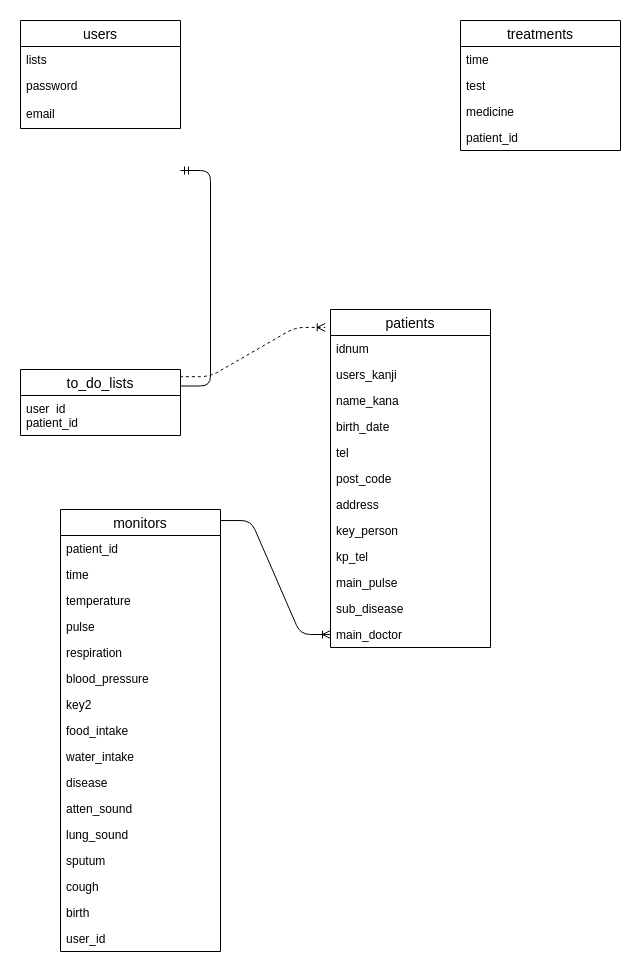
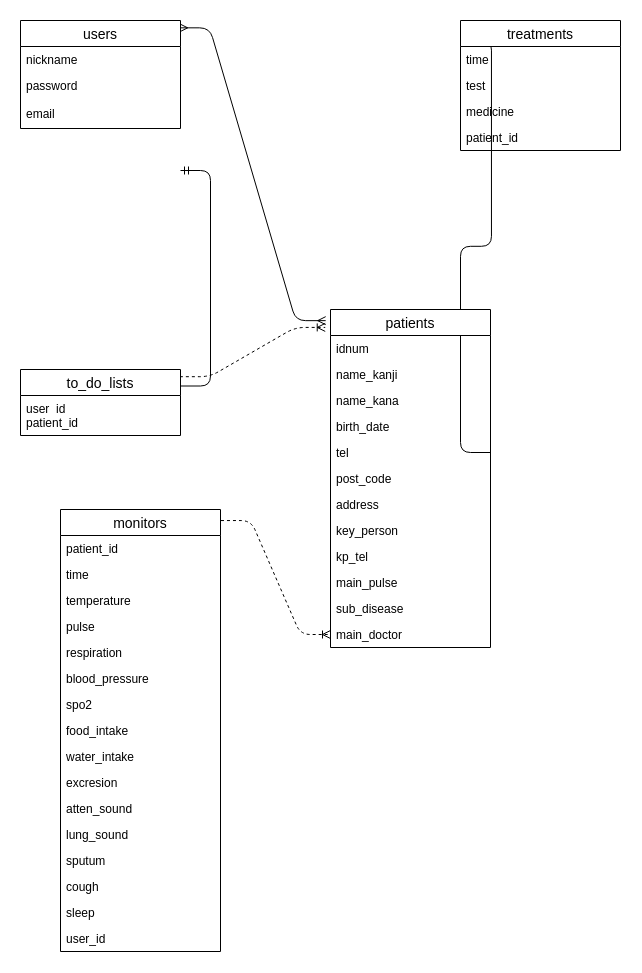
- <mxCell id="12" value="lists" style="text;strokeColor=none;fillColor=none;spacingLeft=4;spacingRight=4;overflow=hidden;rotatable=0;points=[[0,0.5],[1,0.5]];portConstraint=eastwest;fontSize=12;" parent="11" vertex="1"><mxGeometry y="26" width="160" height="26" as="geometry" /></mxCell>
+ <mxCell id="12" value="nickname" style="text;strokeColor=none;fillColor=none;spacingLeft=4;spacingRight=4;overflow=hidden;rotatable=0;points=[[0,0.5],[1,0.5]];portConstraint=eastwest;fontSize=12;" parent="11" vertex="1"><mxGeometry y="26" width="160" height="26" as="geometry" /></mxCell>
+ <mxCell id="4" value="" style="edgeStyle=entityRelationEdgeStyle;fontSize=12;html=1;endArrow=ERmany;startArrow=ERmany;exitX=0.995;exitY=0.068;exitDx=0;exitDy=0;exitPerimeter=0;entryX=-0.03;entryY=0.033;entryDx=0;entryDy=0;entryPerimeter=0;" parent="1" source="11" target="32" edge="1"><mxGeometry width="100" height="100" relative="1" as="geometry"><mxPoint x="100" y="39" as="sourcePoint" /><mxPoint x="236" y="139" as="targetPoint" /></mxGeometry></mxCell>
+ <mxCell id="2" value="" style="edgeStyle=entityRelationEdgeStyle;fontSize=12;html=1;endArrow=ERoneToMany;exitX=1;exitY=0.5;exitDx=0;exitDy=0;entryX=0.006;entryY=0.151;entryDx=0;entryDy=0;entryPerimeter=0;" parent="1" source="37" target="6" edge="1"><mxGeometry width="100" height="100" relative="1" as="geometry"><mxPoint x="430" y="319" as="sourcePoint" /><mxPoint x="530" y="219" as="targetPoint" /></mxGeometry></mxCell>
- <mxCell id="34" value="users_kanji&#10;" style="text;strokeColor=none;fillColor=none;spacingLeft=4;spacingRight=4;overflow=hidden;rotatable=0;points=[[0,0.5],[1,0.5]];portConstraint=eastwest;fontSize=12;" parent="32" vertex="1"><mxGeometry y="52" width="160" height="26" as="geometry" /></mxCell>
+ <mxCell id="34" value="name_kanji&#10;" style="text;strokeColor=none;fillColor=none;spacingLeft=4;spacingRight=4;overflow=hidden;rotatable=0;points=[[0,0.5],[1,0.5]];portConstraint=eastwest;fontSize=12;" parent="32" vertex="1"><mxGeometry y="52" width="160" height="26" as="geometry" /></mxCell>
- <mxCell id="3" value="" style="edgeStyle=entityRelationEdgeStyle;fontSize=12;html=1;endArrow=ERoneToMany;exitX=1.003;exitY=0.025;exitDx=0;exitDy=0;exitPerimeter=0;entryX=0;entryY=0.5;entryDx=0;entryDy=0;" parent="1" source="15" target="44" edge="1"><mxGeometry width="100" height="100" relative="1" as="geometry"><mxPoint x="210" y="429" as="sourcePoint" /><mxPoint x="310" y="329" as="targetPoint" /></mxGeometry></mxCell>
+ <mxCell id="3" value="" style="edgeStyle=entityRelationEdgeStyle;fontSize=12;html=1;endArrow=ERoneToMany;exitX=1.003;exitY=0.025;exitDx=0;exitDy=0;exitPerimeter=0;entryX=0;entryY=0.5;entryDx=0;entryDy=0;dashed=1;" parent="1" source="15" target="44" edge="1"><mxGeometry width="100" height="100" relative="1" as="geometry"><mxPoint x="210" y="429" as="sourcePoint" /><mxPoint x="310" y="329" as="targetPoint" /></mxGeometry></mxCell>
- <mxCell id="22" value="key2" style="text;strokeColor=none;fillColor=none;spacingLeft=4;spacingRight=4;overflow=hidden;rotatable=0;points=[[0,0.5],[1,0.5]];portConstraint=eastwest;fontSize=12;" parent="15" vertex="1"><mxGeometry y="182" width="160" height="26" as="geometry" /></mxCell>
+ <mxCell id="22" value="spo2" style="text;strokeColor=none;fillColor=none;spacingLeft=4;spacingRight=4;overflow=hidden;rotatable=0;points=[[0,0.5],[1,0.5]];portConstraint=eastwest;fontSize=12;" parent="15" vertex="1"><mxGeometry y="182" width="160" height="26" as="geometry" /></mxCell>
- <mxCell id="25" value="disease" style="text;strokeColor=none;fillColor=none;spacingLeft=4;spacingRight=4;overflow=hidden;rotatable=0;points=[[0,0.5],[1,0.5]];portConstraint=eastwest;fontSize=12;" parent="15" vertex="1"><mxGeometry y="260" width="160" height="26" as="geometry" /></mxCell>
+ <mxCell id="25" value="excresion" style="text;strokeColor=none;fillColor=none;spacingLeft=4;spacingRight=4;overflow=hidden;rotatable=0;points=[[0,0.5],[1,0.5]];portConstraint=eastwest;fontSize=12;" parent="15" vertex="1"><mxGeometry y="260" width="160" height="26" as="geometry" /></mxCell>
- <mxCell id="30" value="birth" style="text;strokeColor=none;fillColor=none;spacingLeft=4;spacingRight=4;overflow=hidden;rotatable=0;points=[[0,0.5],[1,0.5]];portConstraint=eastwest;fontSize=12;" parent="15" vertex="1"><mxGeometry y="390" width="160" height="26" as="geometry" /></mxCell>
+ <mxCell id="30" value="sleep" style="text;strokeColor=none;fillColor=none;spacingLeft=4;spacingRight=4;overflow=hidden;rotatable=0;points=[[0,0.5],[1,0.5]];portConstraint=eastwest;fontSize=12;" parent="15" vertex="1"><mxGeometry y="390" width="160" height="26" as="geometry" /></mxCell>
